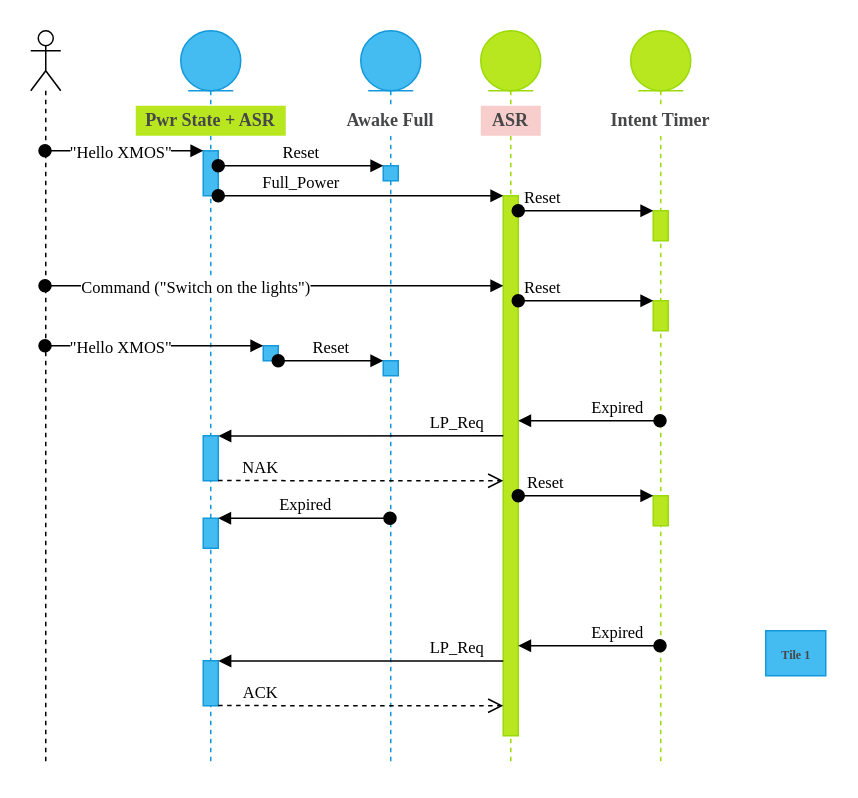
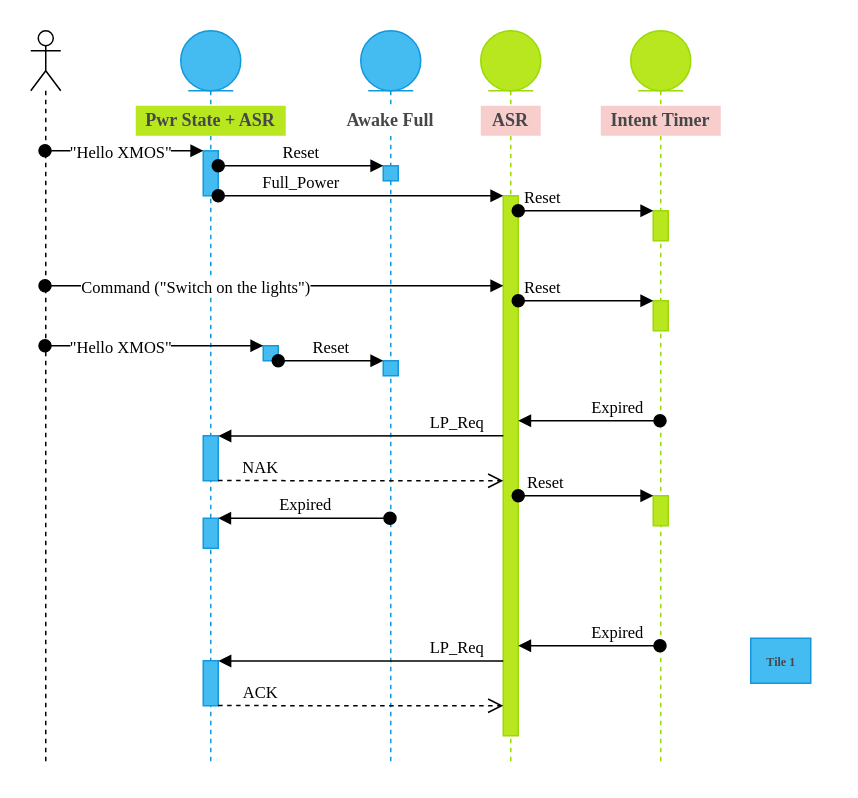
- <mxCell id="37" value="&lt;span style=&quot;font-size: 12px;&quot;&gt;Intent Timer&lt;/span&gt;" style="rounded=0;whiteSpace=wrap;html=1;strokeColor=none;fontFamily=Arial Nova Light;fontSize=6;fontColor=#464749;fillColor=#FFFFFF;fontStyle=1" vertex="1" parent="1"><mxGeometry x="400" y="70" width="80" height="20" as="geometry" /></mxCell>
+ <mxCell id="37" value="&lt;span style=&quot;font-size: 12px;&quot;&gt;Intent Timer&lt;/span&gt;" style="rounded=0;whiteSpace=wrap;html=1;strokeColor=none;fontFamily=Arial Nova Light;fontSize=6;fontColor=#464749;fillColor=#f8cecc;fontStyle=1;" vertex="1" parent="1"><mxGeometry x="400" y="70" width="80" height="20" as="geometry" /></mxCell>
- <mxCell id="34" value="&lt;font style=&quot;font-size: 8px;&quot;&gt;&lt;b&gt;Tile 1&lt;/b&gt;&lt;/font&gt;" style="text;html=1;align=center;verticalAlign=middle;resizable=0;points=[];autosize=1;strokeColor=#1399DB;fillColor=#44BBF1;fontFamily=Arial Nova Light;fontColor=#464749;" vertex="1" parent="1"><mxGeometry x="510" y="420" width="40" height="30" as="geometry" /></mxCell>
+ <mxCell id="34" value="&lt;font style=&quot;font-size: 8px;&quot;&gt;&lt;b&gt;Tile 1&lt;/b&gt;&lt;/font&gt;" style="text;html=1;align=center;verticalAlign=middle;resizable=0;points=[];autosize=1;strokeColor=#1399DB;fillColor=#44BBF1;fontFamily=Arial Nova Light;fontColor=#464749;" vertex="1" parent="1"><mxGeometry x="500" y="425" width="40" height="30" as="geometry" /></mxCell>
